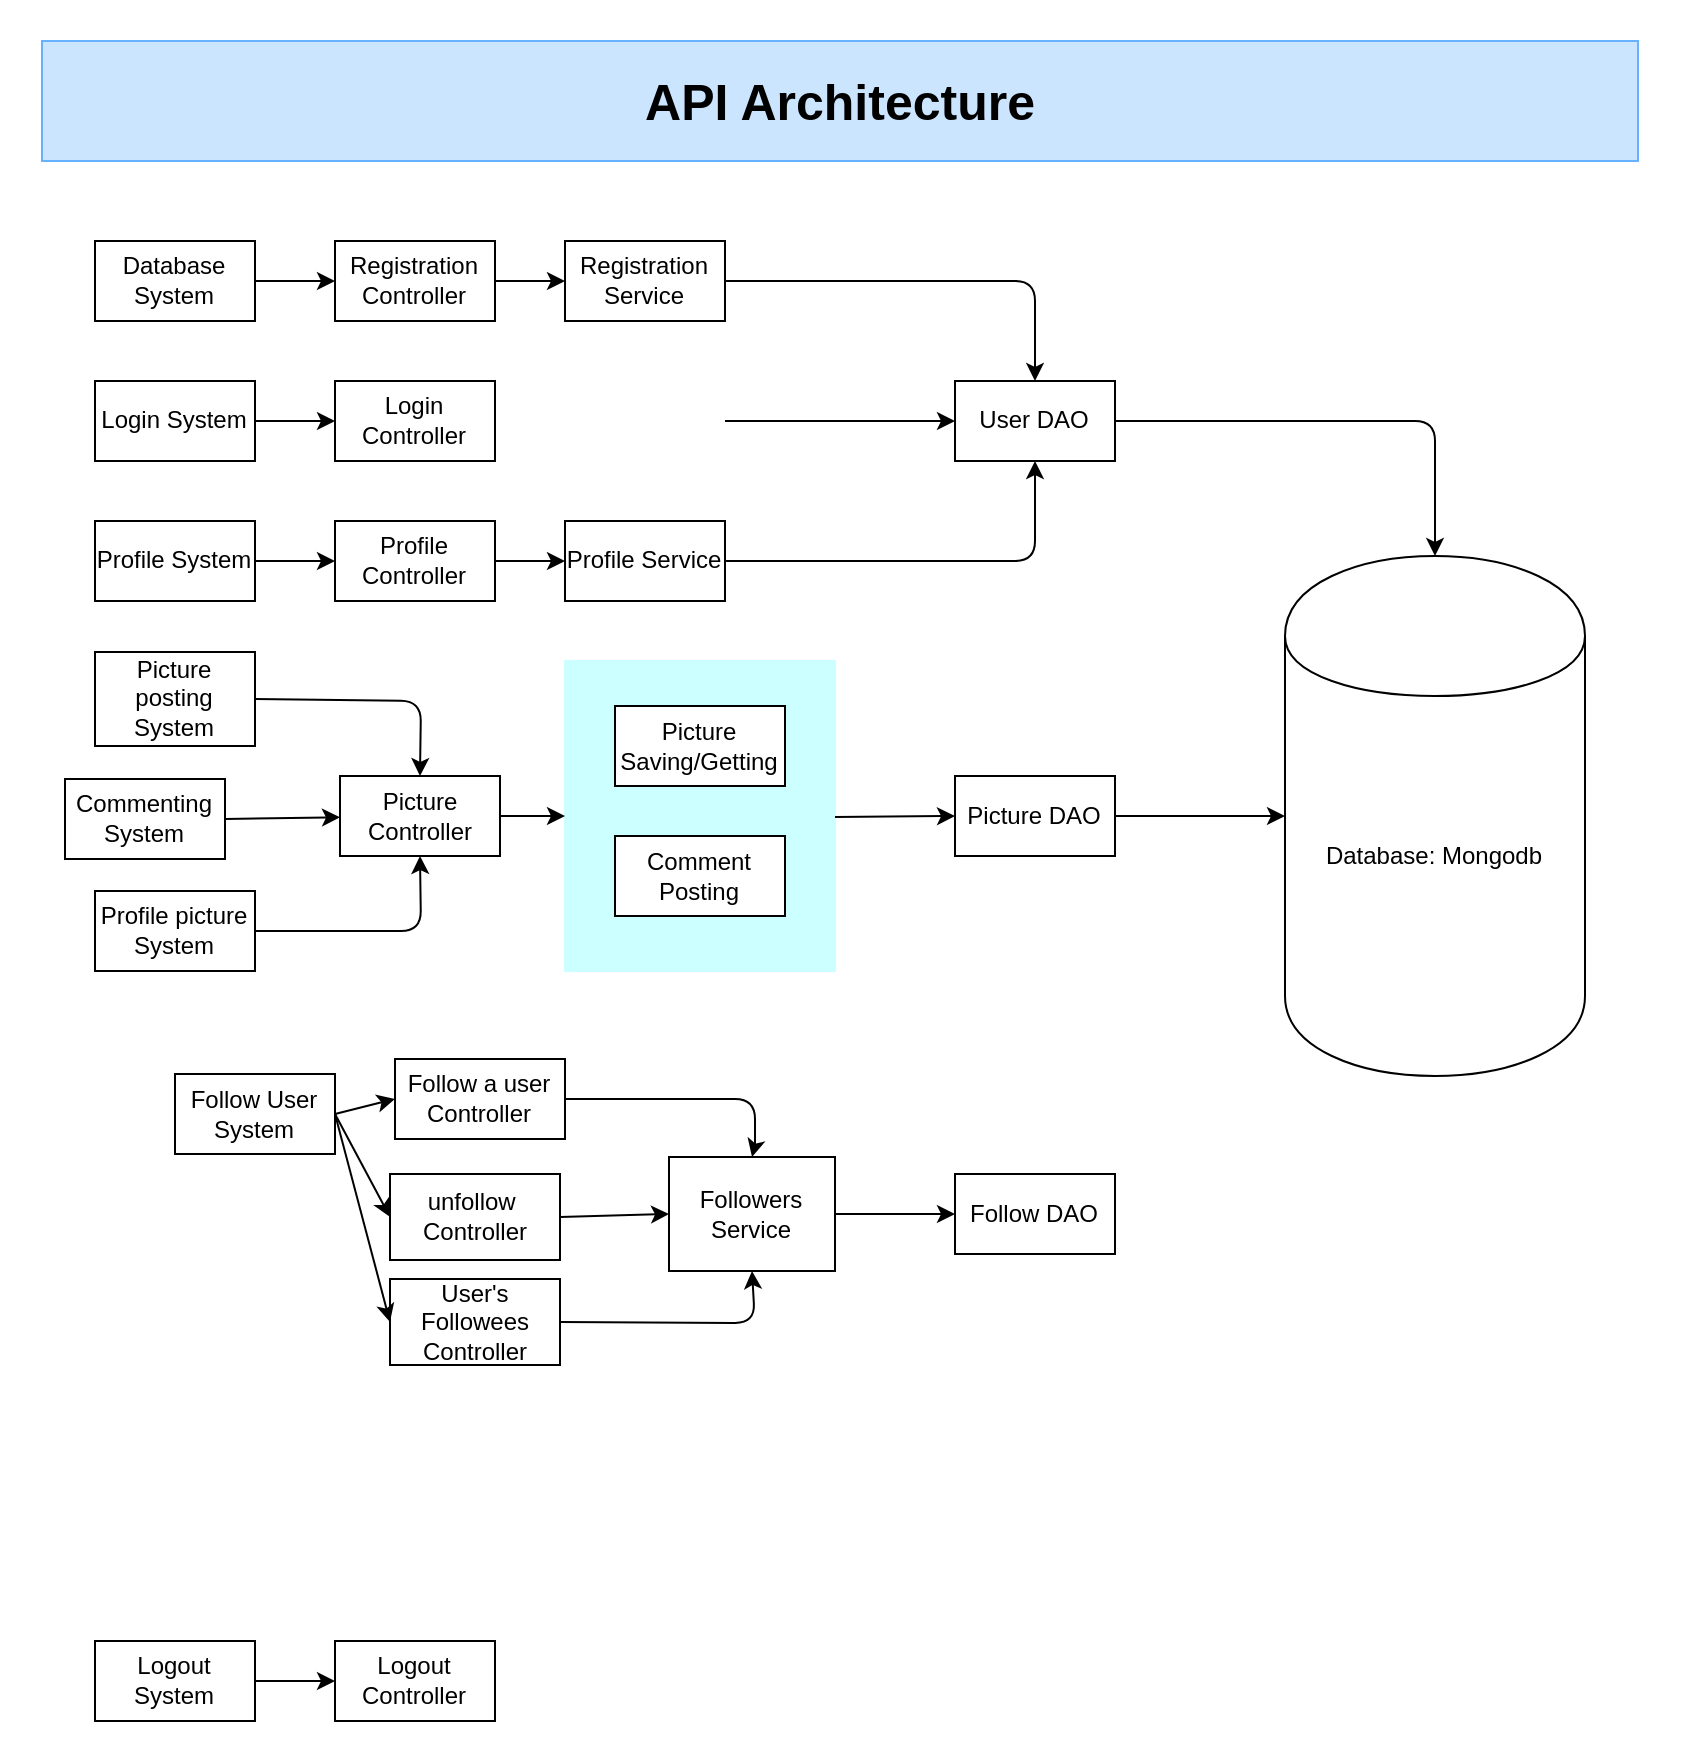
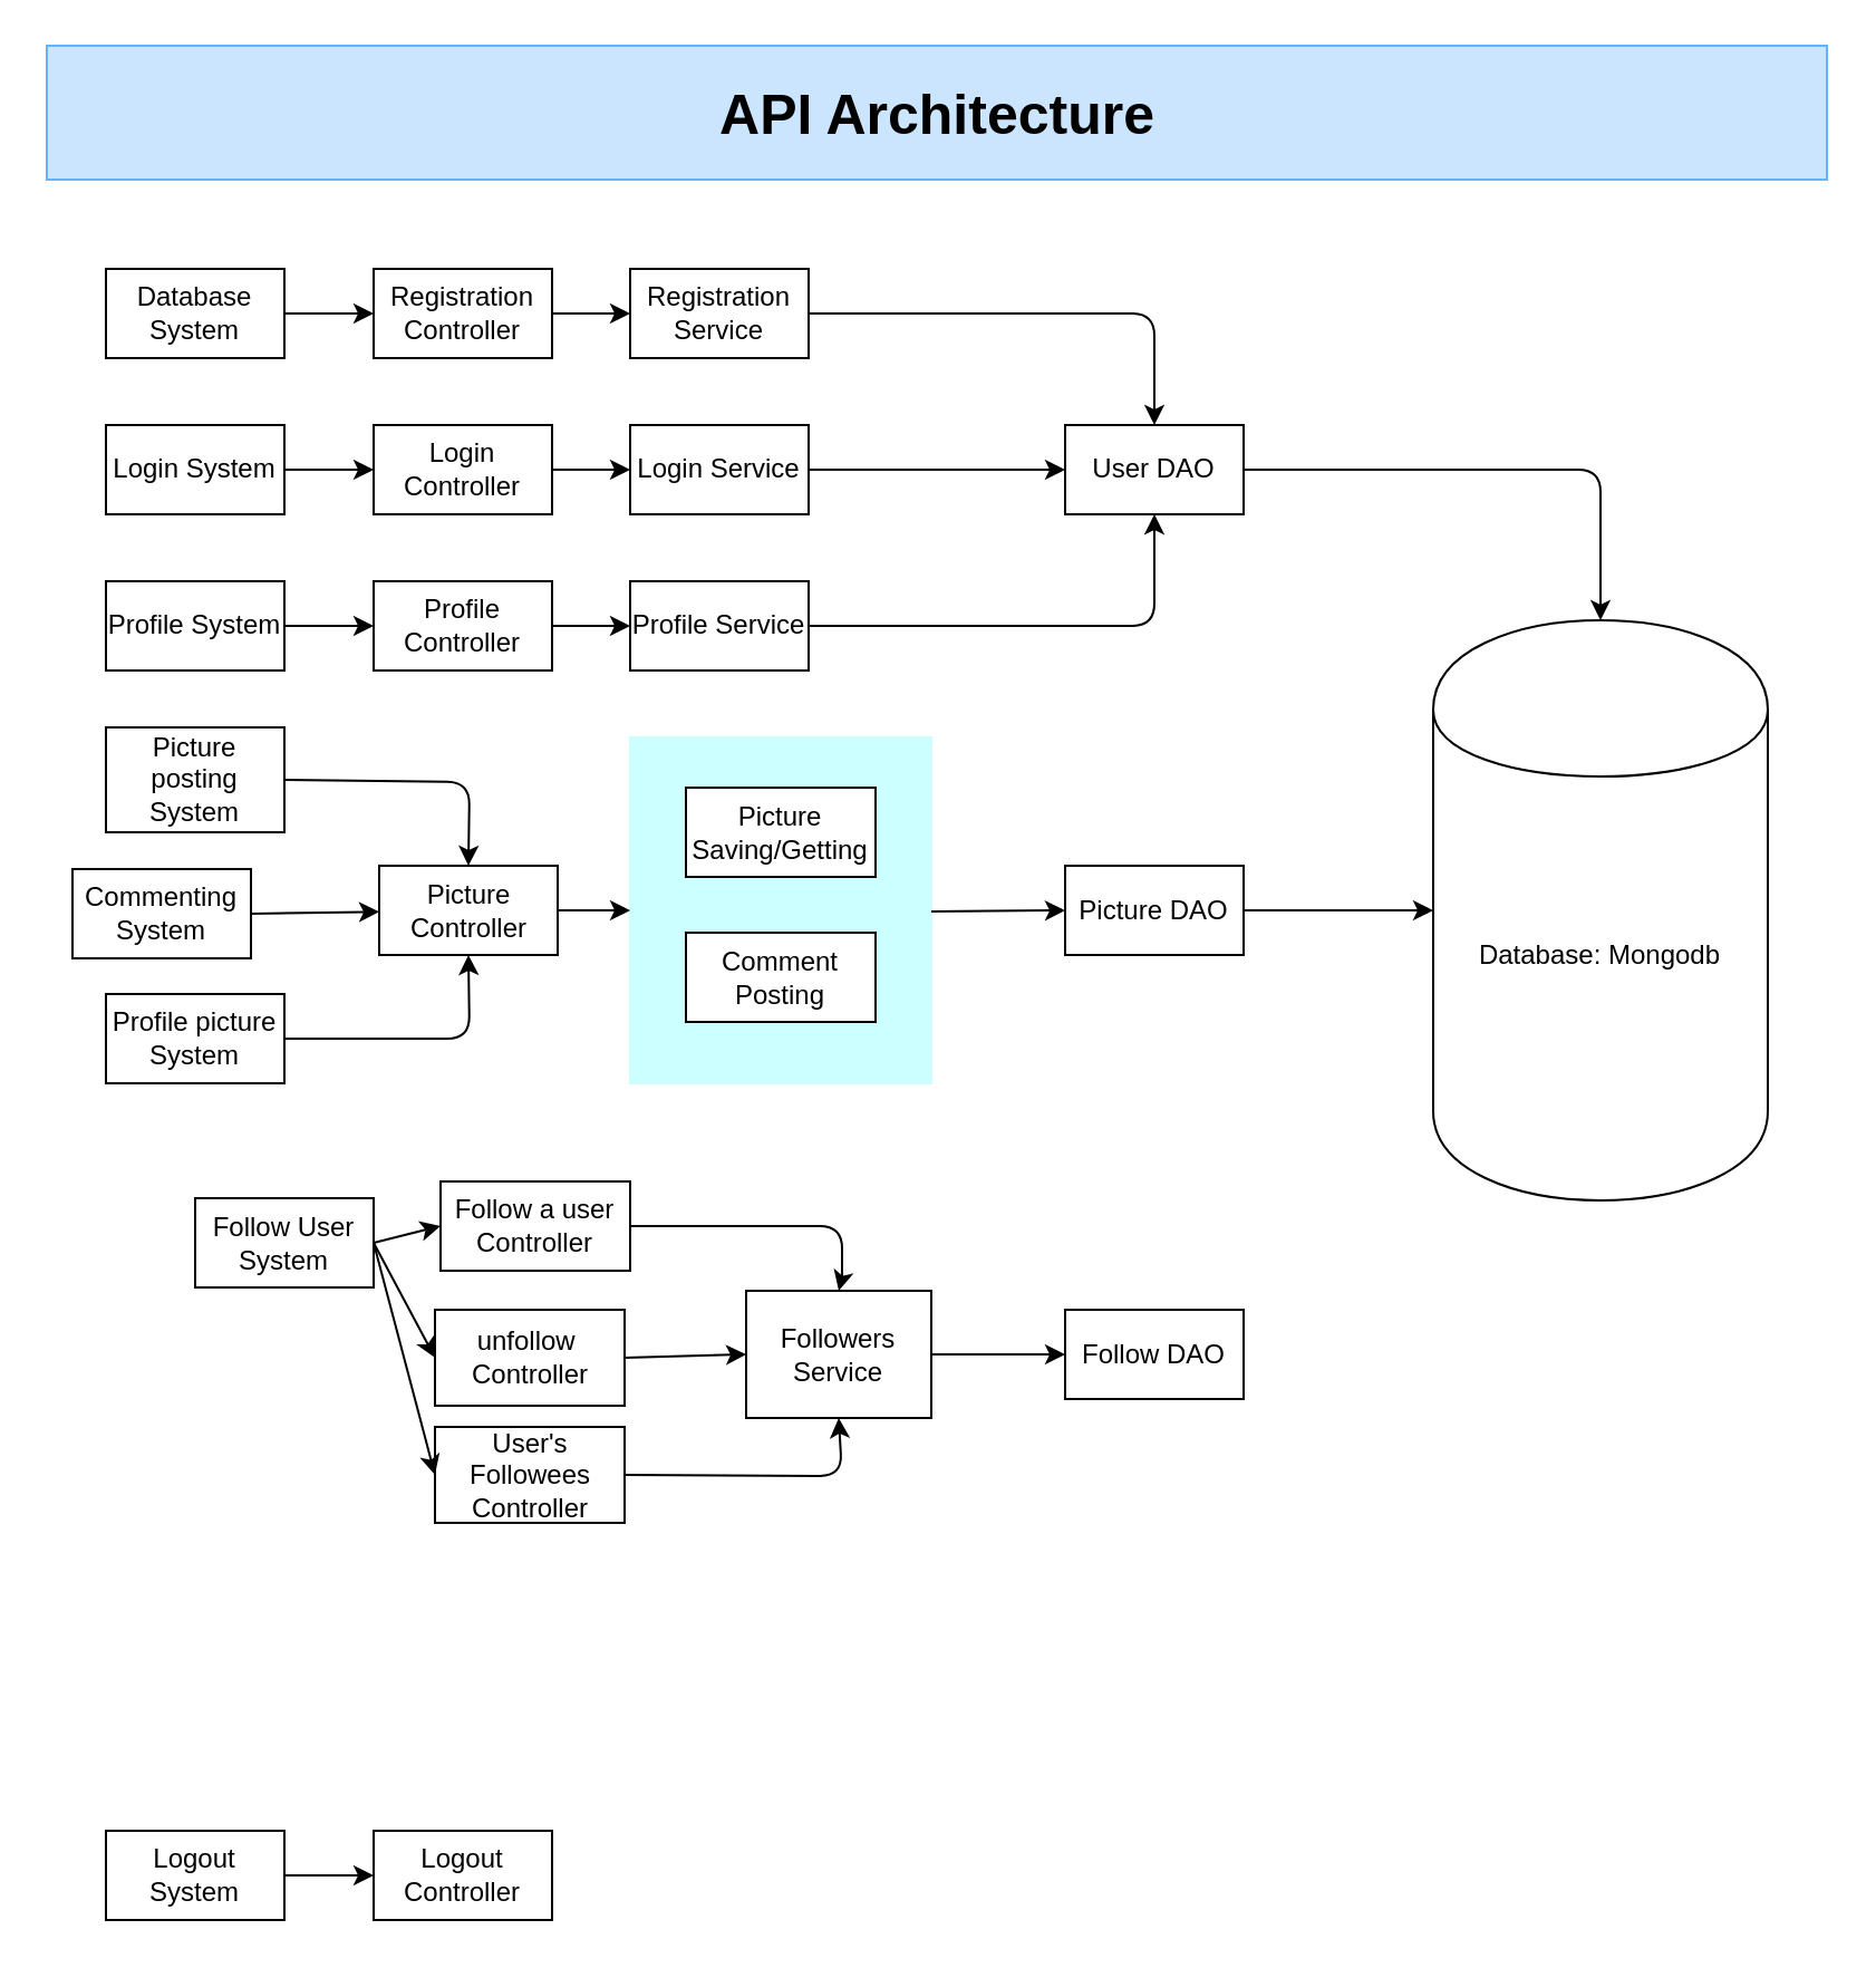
+ <mxCell id="21" value="" style="endArrow=classic;html=1;entryX=0;entryY=0.5;entryDx=0;entryDy=0;exitX=1;exitY=0.5;exitDx=0;exitDy=0;" parent="2" source="18" target="19" edge="1"><mxGeometry width="50" height="50" relative="1" as="geometry"><mxPoint x="231.5" y="190" as="sourcePoint" /><mxPoint x="156.5" y="200" as="targetPoint" /><Array as="points" /></mxGeometry></mxCell>
+ <mxCell id="19" value="Login Service" style="rounded=0;whiteSpace=wrap;html=1;" parent="2" vertex="1"><mxGeometry x="261.5" y="170" width="80" height="40" as="geometry" /></mxCell>
